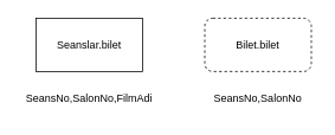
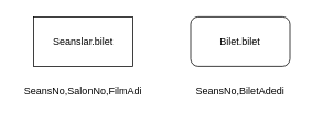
- <mxCell id="4" value="Bilet.bilet" style="rounded=1;whiteSpace=wrap;html=1;dashed=1;" vertex="1" parent="1"><mxGeometry x="230" y="20" width="120" height="60" as="geometry" /></mxCell>
+ <mxCell id="4" value="Bilet.bilet" style="rounded=1;whiteSpace=wrap;html=1;" vertex="1" parent="1"><mxGeometry x="230" y="20" width="120" height="60" as="geometry" /></mxCell>
- <mxCell id="5" value="SeansNo,SalonNo" style="text;html=1;strokeColor=none;fillColor=none;align=center;verticalAlign=middle;whiteSpace=wrap;rounded=0;" vertex="1" parent="1"><mxGeometry x="225" y="95" width="130" height="30" as="geometry" /></mxCell>
+ <mxCell id="5" value="SeansNo,BiletAdedi" style="text;html=1;strokeColor=none;fillColor=none;align=center;verticalAlign=middle;whiteSpace=wrap;rounded=0;" vertex="1" parent="1"><mxGeometry x="225" y="95" width="130" height="30" as="geometry" /></mxCell>
